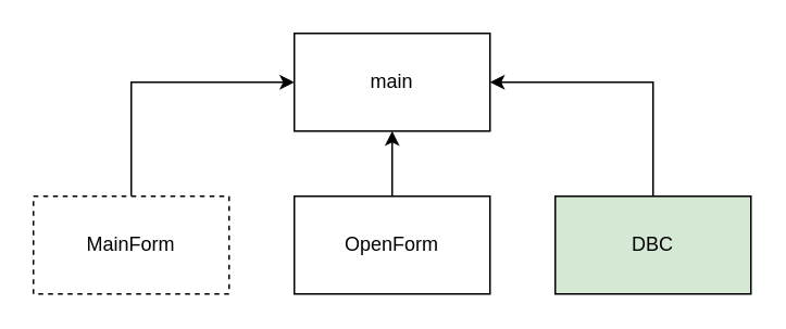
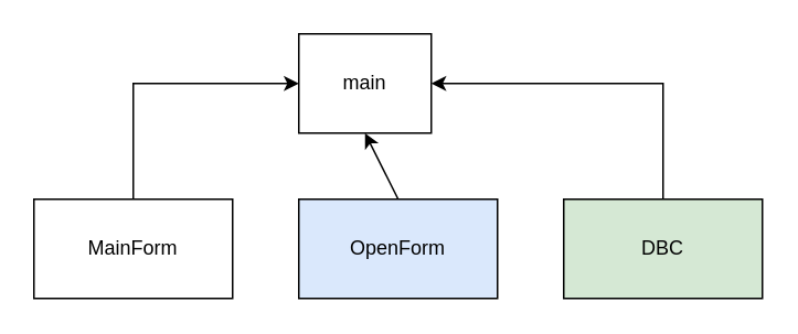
- <mxCell id="2" value="main" style="rounded=0;whiteSpace=wrap;html=1;" parent="1" vertex="1"><mxGeometry x="180" y="20" width="120" height="60" as="geometry" /></mxCell>
+ <mxCell id="2" value="main" style="rounded=0;whiteSpace=wrap;html=1;" parent="1" vertex="1"><mxGeometry x="180" y="20" width="80" height="60" as="geometry" /></mxCell>
- <mxCell id="6" value="MainForm" style="rounded=0;whiteSpace=wrap;html=1;dashed=1;" parent="1" vertex="1"><mxGeometry x="20" y="120" width="120" height="60" as="geometry" /></mxCell>
+ <mxCell id="6" value="MainForm" style="rounded=0;whiteSpace=wrap;html=1;" parent="1" vertex="1"><mxGeometry x="20" y="120" width="120" height="60" as="geometry" /></mxCell>
- <mxCell id="7" value="OpenForm" style="rounded=0;whiteSpace=wrap;html=1;" parent="1" vertex="1"><mxGeometry x="180" y="120" width="120" height="60" as="geometry" /></mxCell>
+ <mxCell id="7" value="OpenForm" style="rounded=0;whiteSpace=wrap;html=1;fillColor=#dae8fc;" parent="1" vertex="1"><mxGeometry x="180" y="120" width="120" height="60" as="geometry" /></mxCell>
